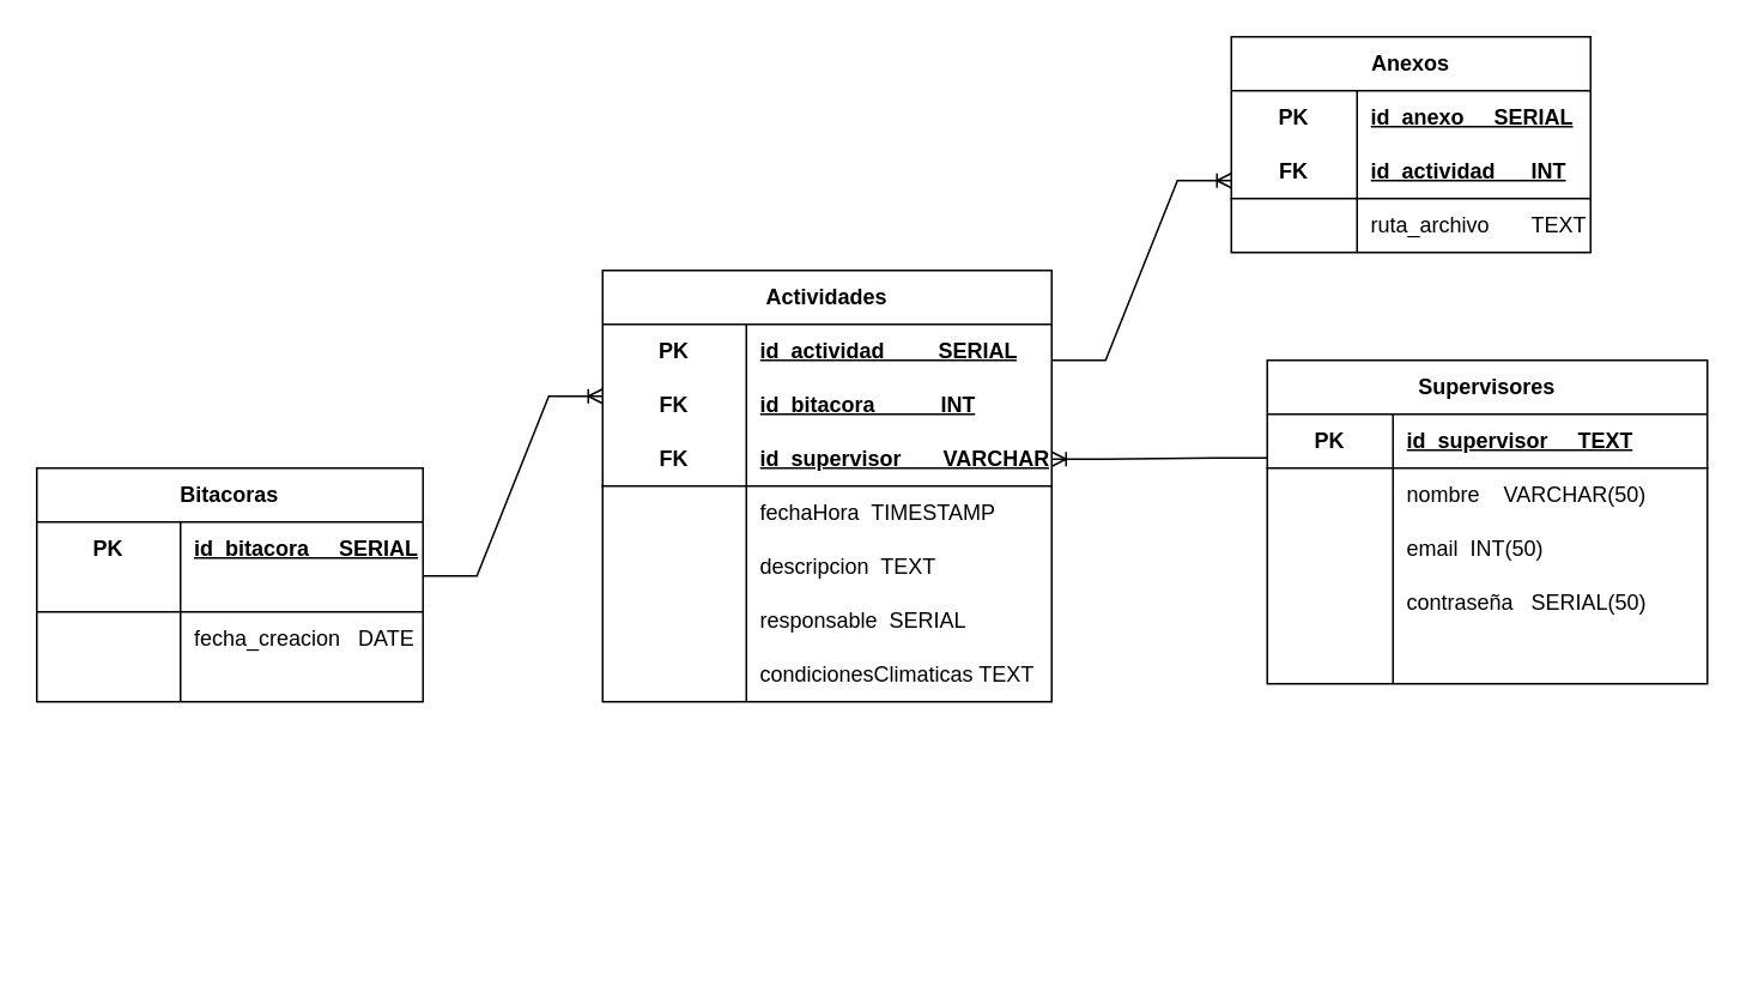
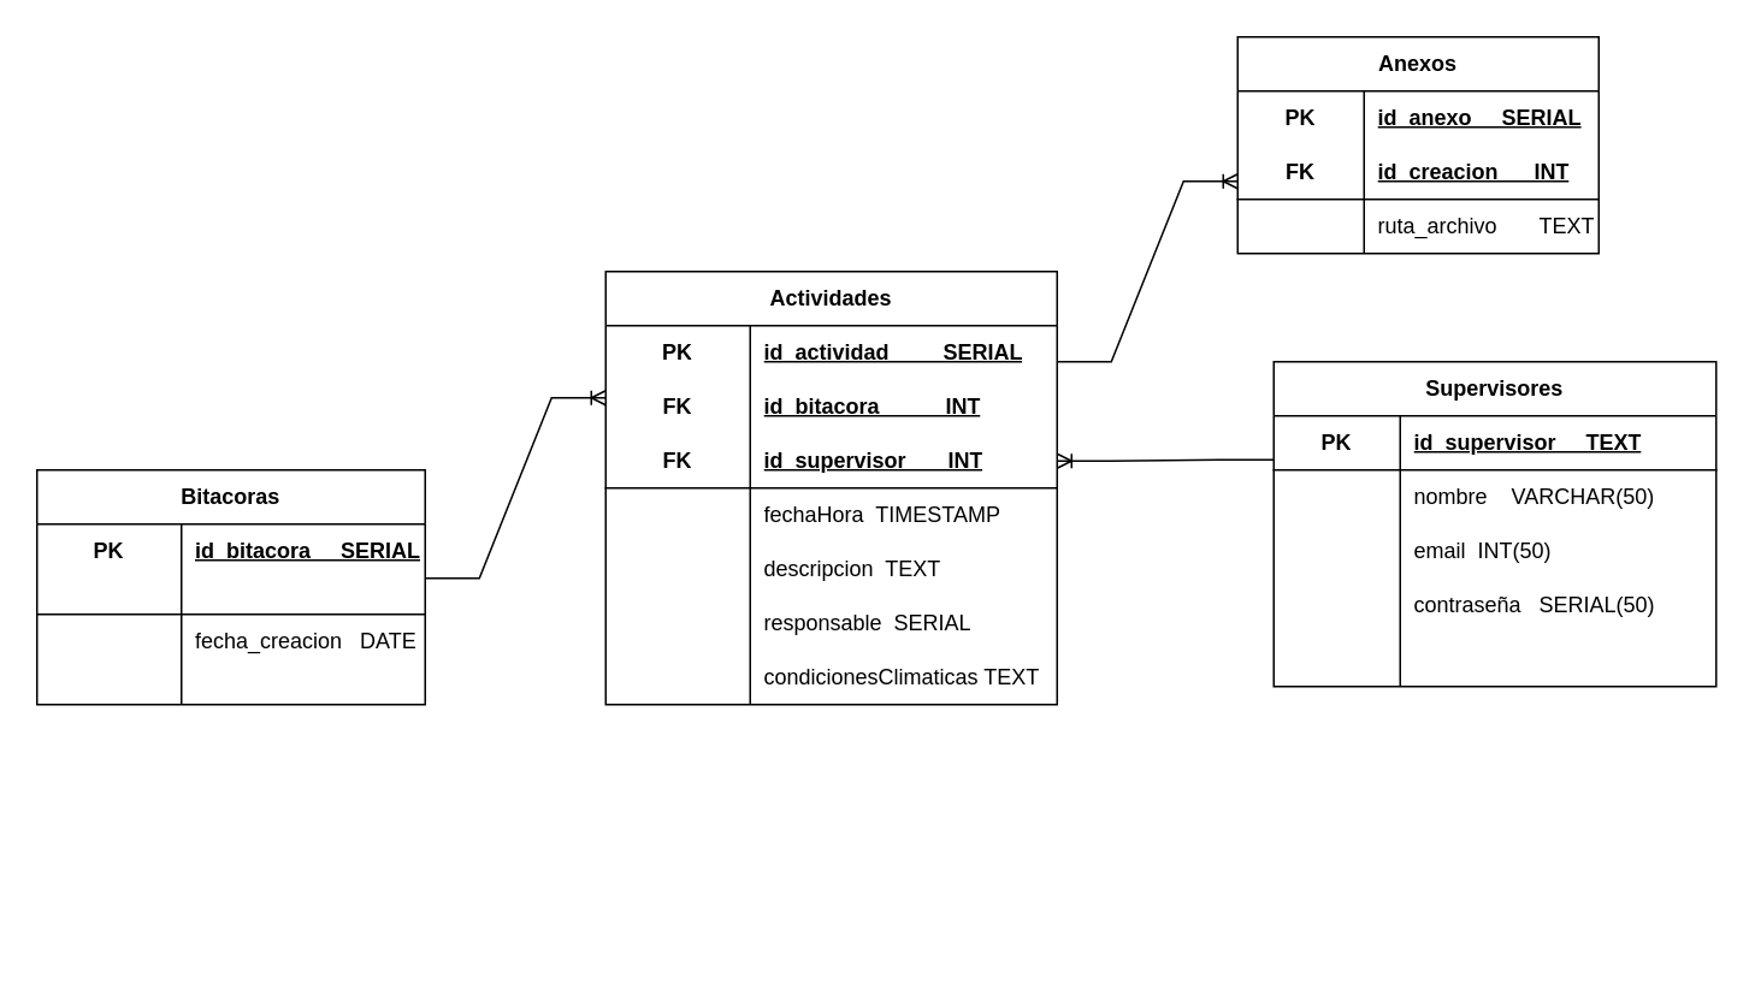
- <mxCell id="43" value="id_actividad&amp;nbsp; &amp;nbsp; &amp;nbsp; INT" style="shape=partialRectangle;connectable=0;fillColor=none;top=0;left=0;bottom=0;right=0;align=left;spacingLeft=6;fontStyle=5;overflow=hidden;html=1;whiteSpace=wrap;" vertex="1" parent="41"><mxGeometry x="70.0" width="130.0" height="30" as="geometry"><mxRectangle width="130.0" height="30" as="alternateBounds" /></mxGeometry></mxCell>
+ <mxCell id="43" value="id_creacion&amp;nbsp; &amp;nbsp; &amp;nbsp; INT" style="shape=partialRectangle;connectable=0;fillColor=none;top=0;left=0;bottom=0;right=0;align=left;spacingLeft=6;fontStyle=5;overflow=hidden;html=1;whiteSpace=wrap;" vertex="1" parent="41"><mxGeometry x="70.0" width="130.0" height="30" as="geometry"><mxRectangle width="130.0" height="30" as="alternateBounds" /></mxGeometry></mxCell>
- <mxCell id="24" value="id_supervisor&amp;nbsp; &amp;nbsp; &amp;nbsp; &amp;nbsp;VARCHAR" style="shape=partialRectangle;connectable=0;fillColor=none;top=0;left=0;bottom=0;right=0;align=left;spacingLeft=6;fontStyle=5;overflow=hidden;html=1;whiteSpace=wrap;" vertex="1" parent="22"><mxGeometry x="80" width="170" height="30" as="geometry"><mxRectangle width="170" height="30" as="alternateBounds" /></mxGeometry></mxCell>
+ <mxCell id="24" value="id_supervisor&amp;nbsp; &amp;nbsp; &amp;nbsp; &amp;nbsp;INT" style="shape=partialRectangle;connectable=0;fillColor=none;top=0;left=0;bottom=0;right=0;align=left;spacingLeft=6;fontStyle=5;overflow=hidden;html=1;whiteSpace=wrap;" vertex="1" parent="22"><mxGeometry x="80" width="170" height="30" as="geometry"><mxRectangle width="170" height="30" as="alternateBounds" /></mxGeometry></mxCell>
